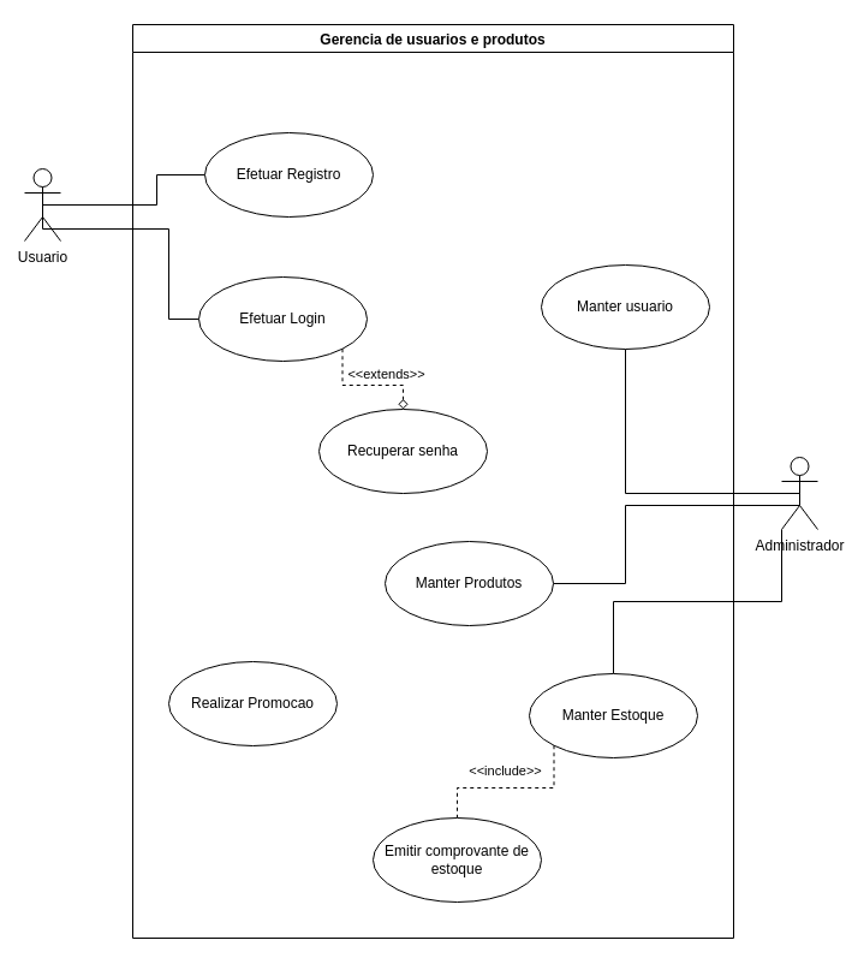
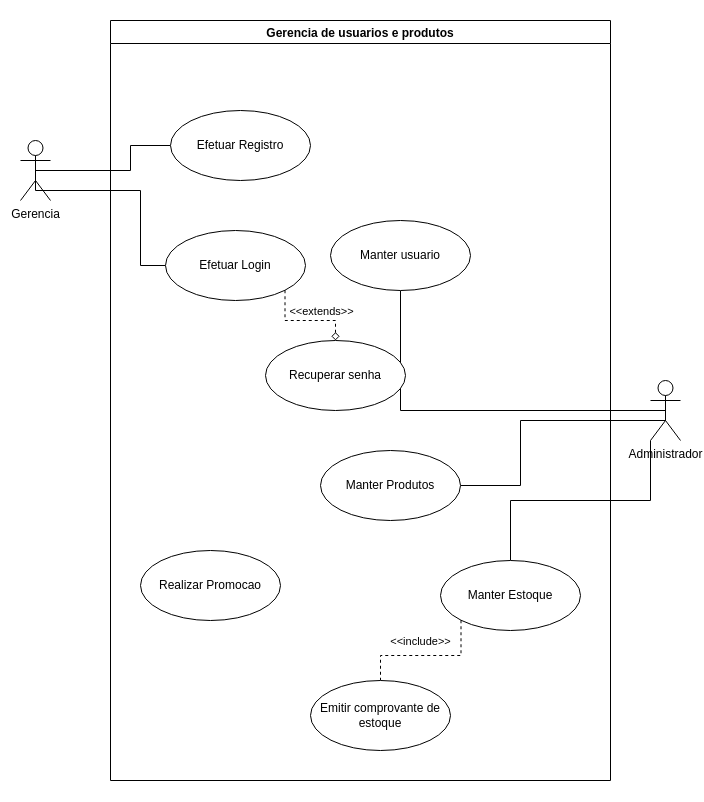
- <mxCell id="4" value="Usuario" style="shape=umlActor;verticalLabelPosition=bottom;verticalAlign=top;html=1;outlineConnect=0;" parent="1" vertex="1"><mxGeometry x="20" y="140" width="30" height="60" as="geometry" /></mxCell>
+ <mxCell id="4" value="Gerencia" style="shape=umlActor;verticalLabelPosition=bottom;verticalAlign=top;html=1;outlineConnect=0;" parent="1" vertex="1"><mxGeometry x="20" y="140" width="30" height="60" as="geometry" /></mxCell>
- <mxCell id="9" value="Manter usuario" style="ellipse;whiteSpace=wrap;html=1;" parent="1" vertex="1"><mxGeometry x="450" y="220" width="140" height="70" as="geometry" /></mxCell>
+ <mxCell id="9" value="Manter usuario" style="ellipse;whiteSpace=wrap;html=1;" parent="1" vertex="1"><mxGeometry x="330" y="220" width="140" height="70" as="geometry" /></mxCell>
